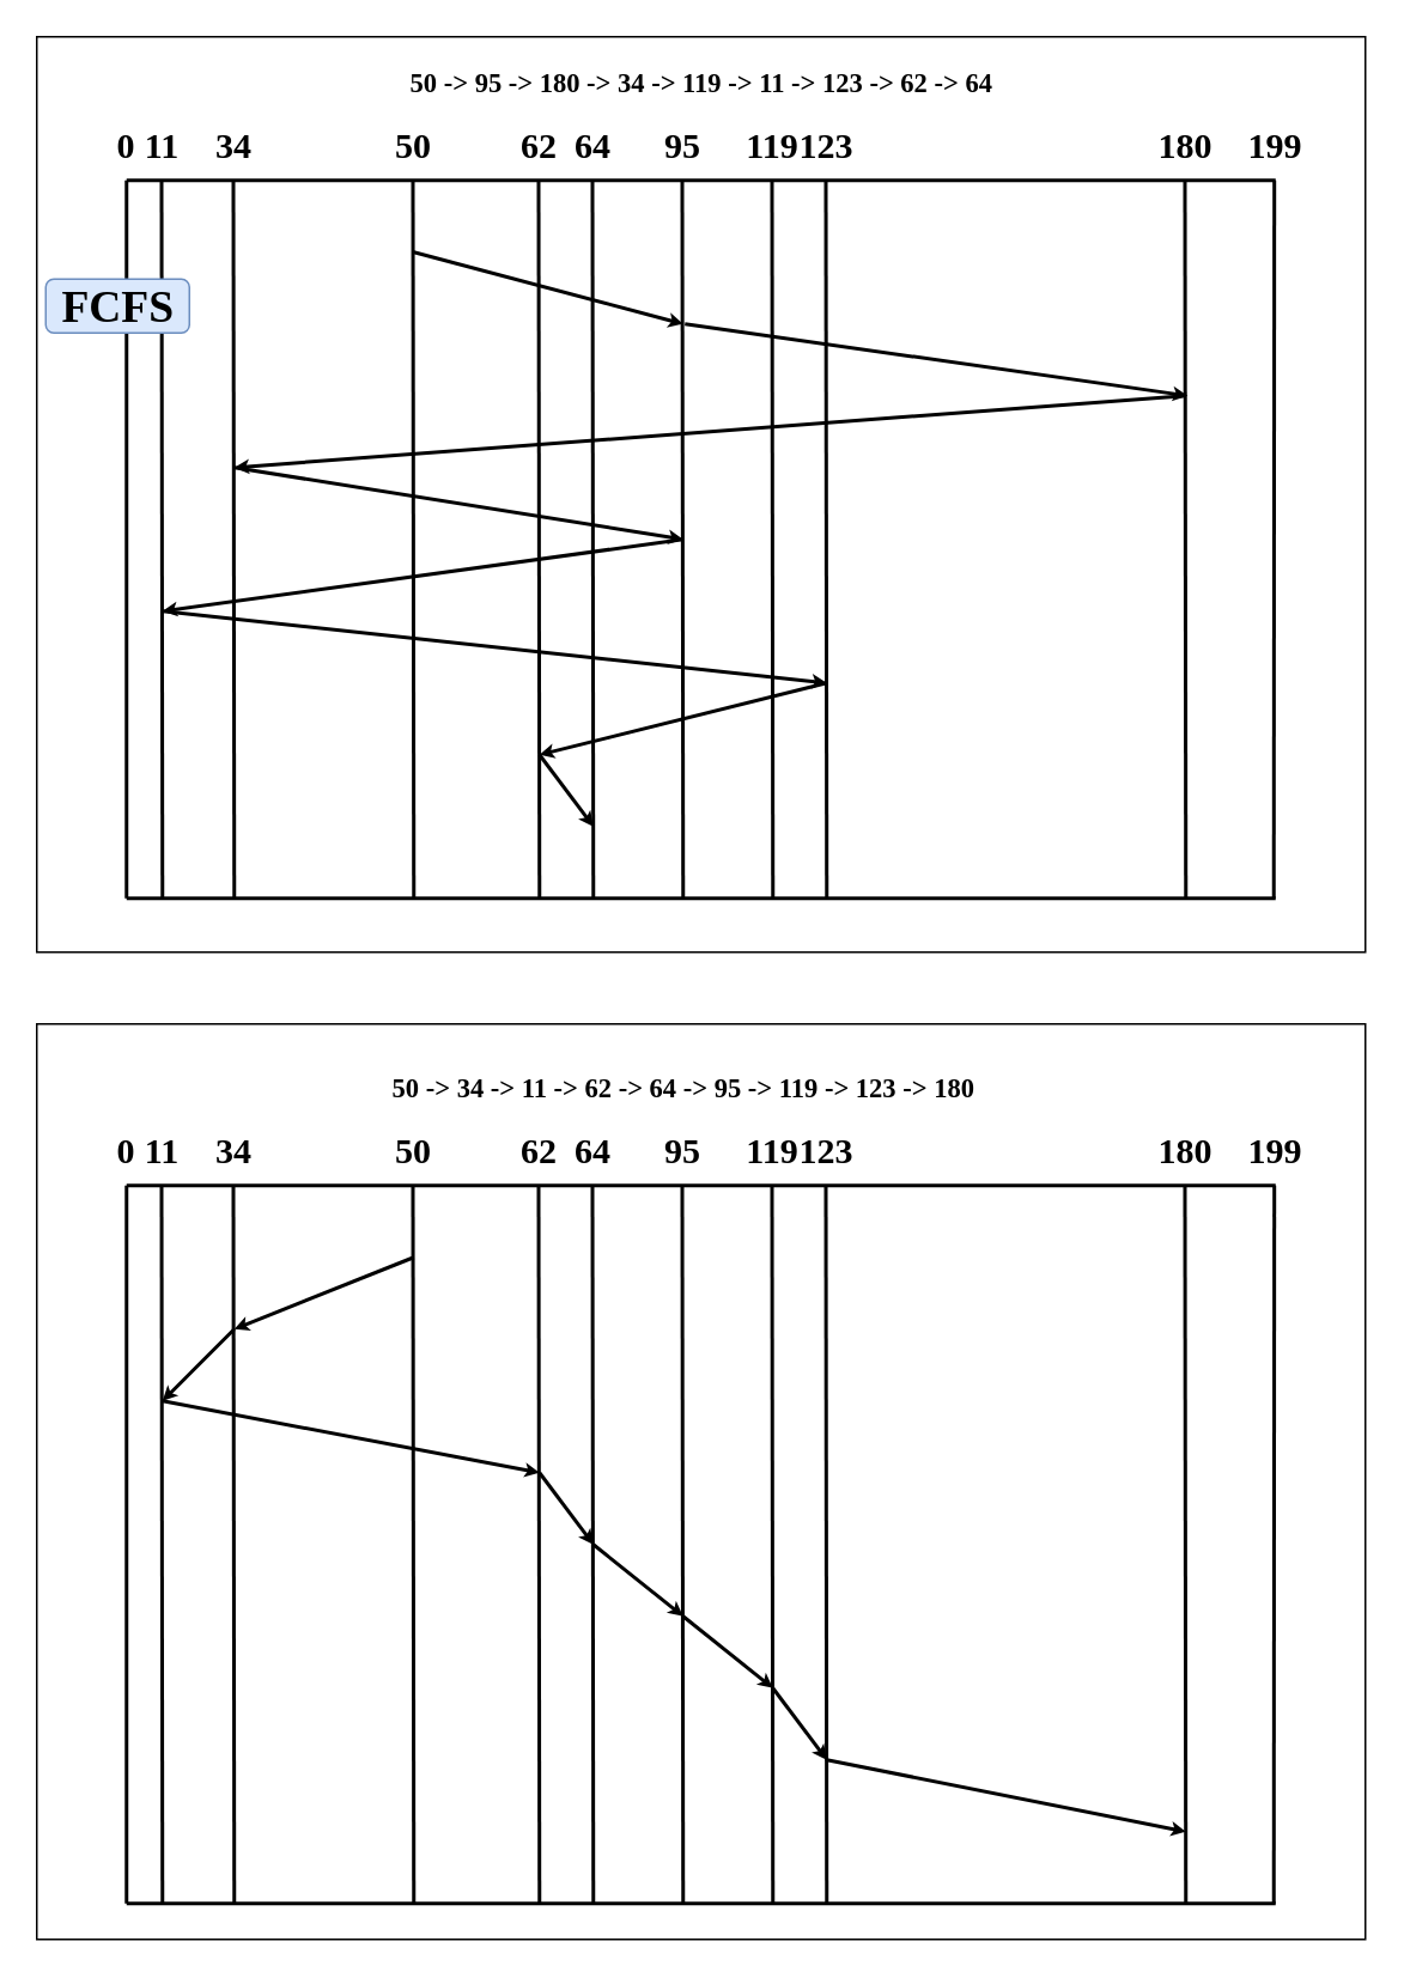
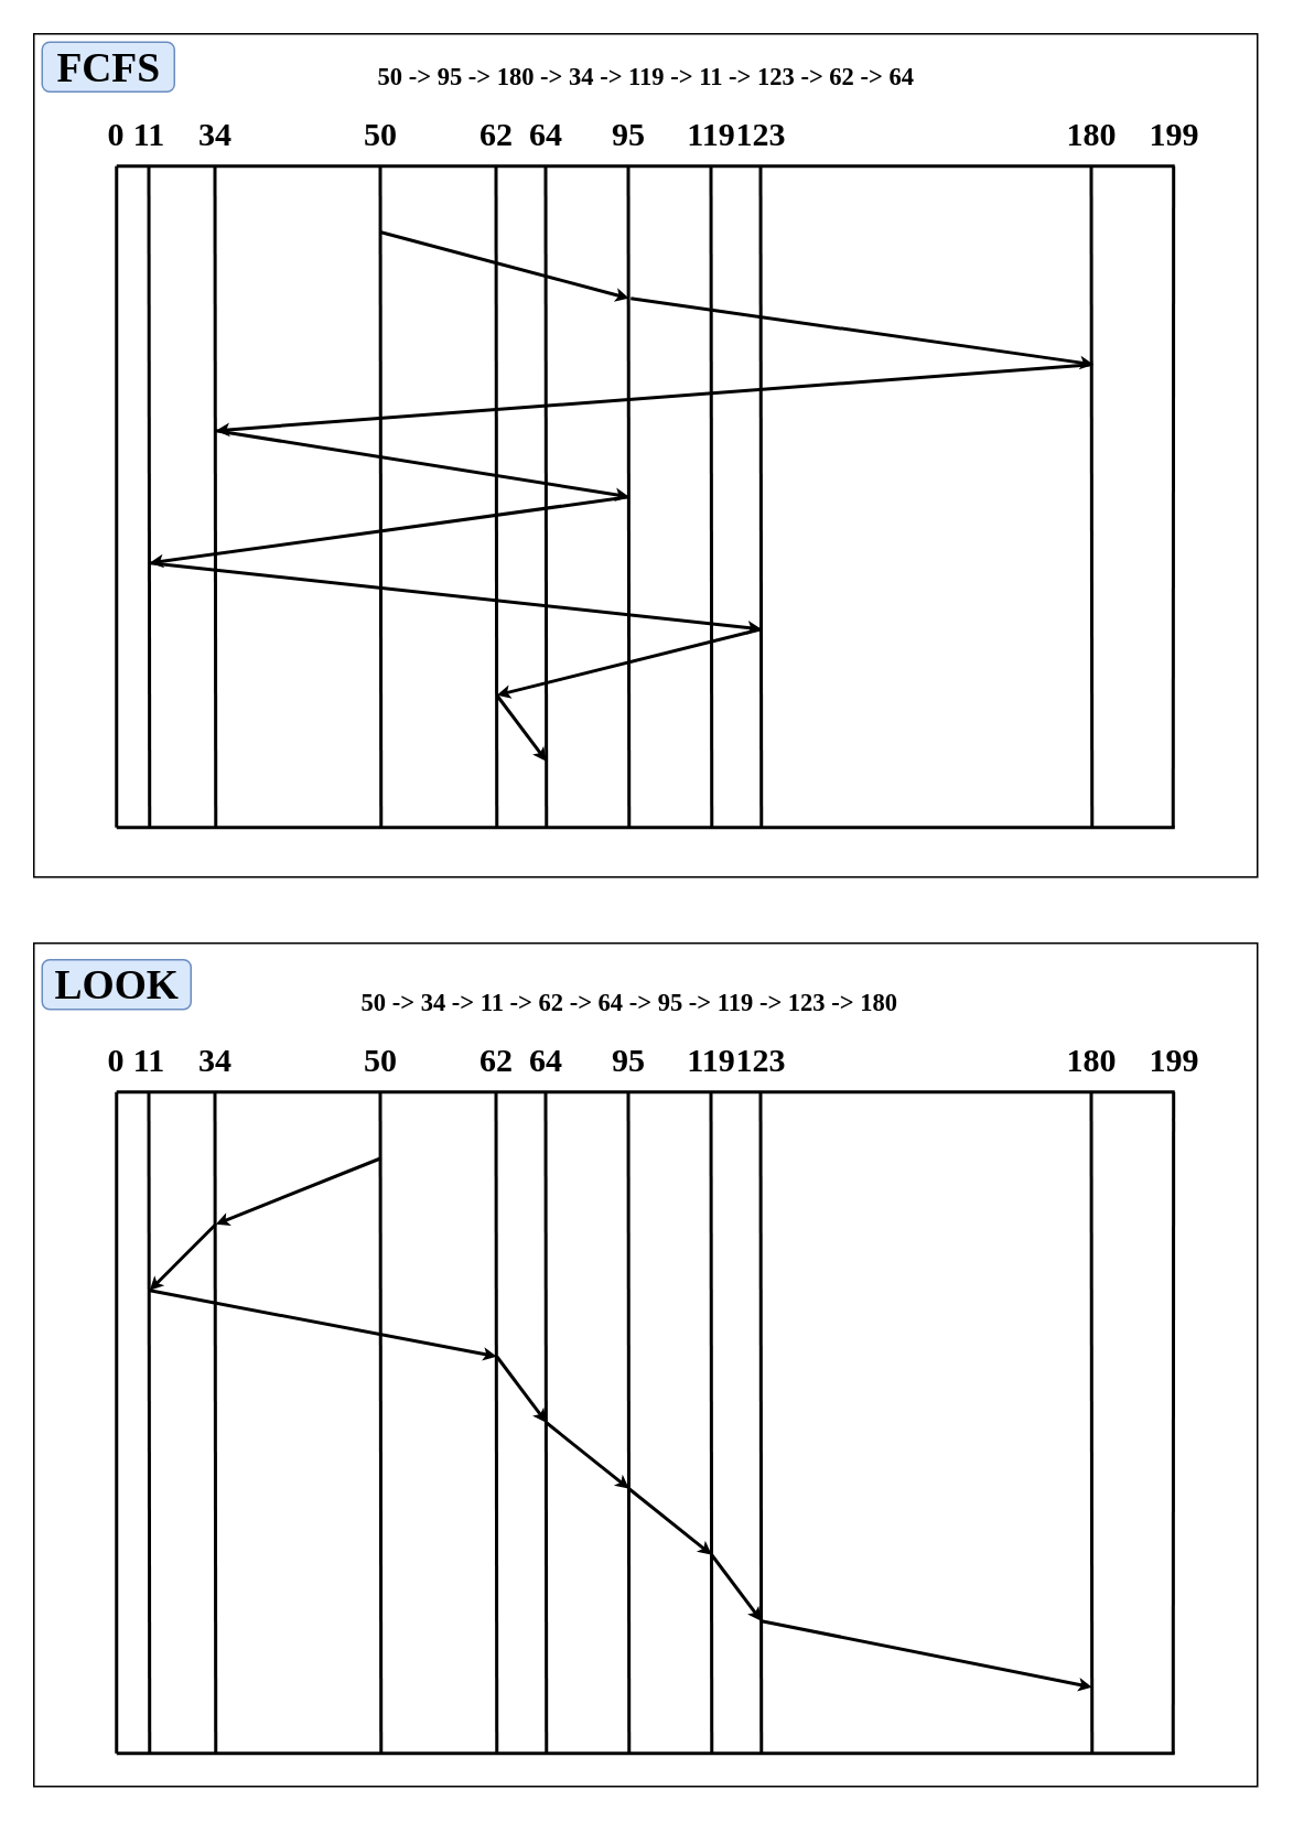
- <mxCell id="70" value="&lt;font data-font-src=&quot;https://fonts.googleapis.com/css?family=Hind&quot; size=&quot;1&quot;&gt;&lt;b style=&quot;font-size: 25px&quot;&gt;FCFS&lt;/b&gt;&lt;/font&gt;" style="text;html=1;resizable=0;autosize=1;align=center;verticalAlign=middle;points=[];fillColor=#dae8fc;strokeColor=#6c8ebf;rounded=1;imageWidth=24;fontFamily=Hind;fontSource=https%3A%2F%2Ffonts.googleapis.com%2Fcss%3Ffamily%3DHind;spacingTop=0;spacing=5;" parent="1" vertex="1"><mxGeometry x="25" y="155" width="80" height="30" as="geometry" /></mxCell>
+ <mxCell id="70" value="&lt;font data-font-src=&quot;https://fonts.googleapis.com/css?family=Hind&quot; size=&quot;1&quot;&gt;&lt;b style=&quot;font-size: 25px&quot;&gt;FCFS&lt;/b&gt;&lt;/font&gt;" style="text;html=1;resizable=0;autosize=1;align=center;verticalAlign=middle;points=[];fillColor=#dae8fc;strokeColor=#6c8ebf;rounded=1;imageWidth=24;fontFamily=Hind;fontSource=https%3A%2F%2Ffonts.googleapis.com%2Fcss%3Ffamily%3DHind;spacingTop=0;spacing=5;" parent="1" vertex="1"><mxGeometry x="25" y="25" width="80" height="30" as="geometry" /></mxCell>
+ <mxCell id="71" value="&lt;font data-font-src=&quot;https://fonts.googleapis.com/css?family=Hind&quot; size=&quot;1&quot;&gt;&lt;b style=&quot;font-size: 25px&quot;&gt;LOOK&lt;/b&gt;&lt;/font&gt;" style="text;html=1;resizable=0;autosize=1;align=center;verticalAlign=middle;points=[];fillColor=#dae8fc;strokeColor=#6c8ebf;rounded=1;imageWidth=24;fontFamily=Hind;fontSource=https%3A%2F%2Ffonts.googleapis.com%2Fcss%3Ffamily%3DHind;spacingTop=0;spacing=5;" vertex="1" parent="1"><mxGeometry x="25" y="580" width="90" height="30" as="geometry" /></mxCell>
